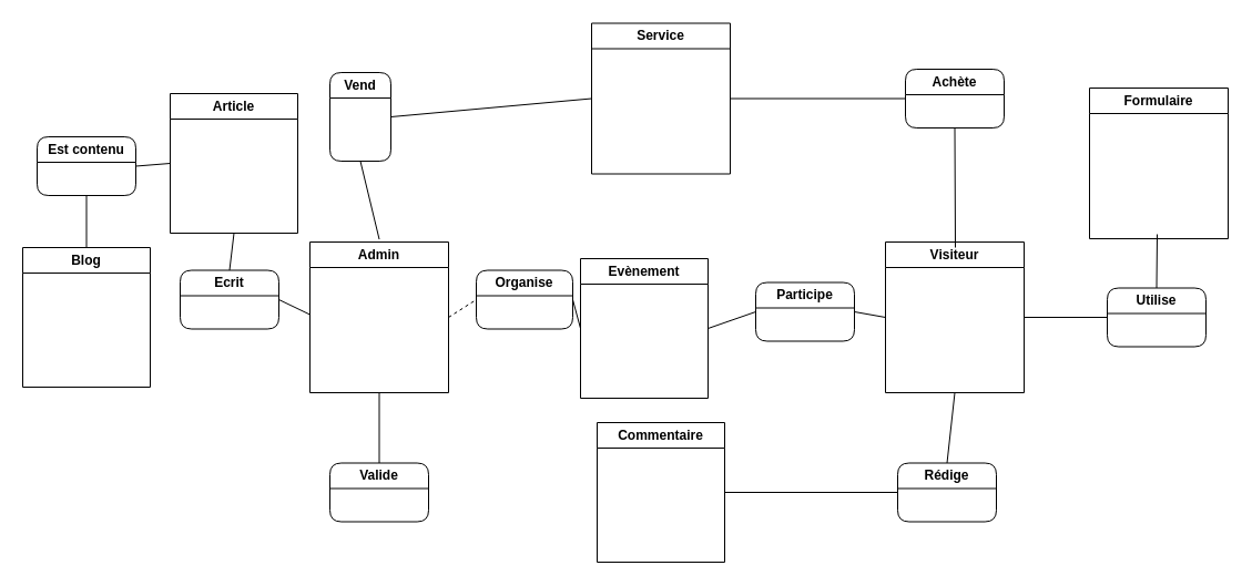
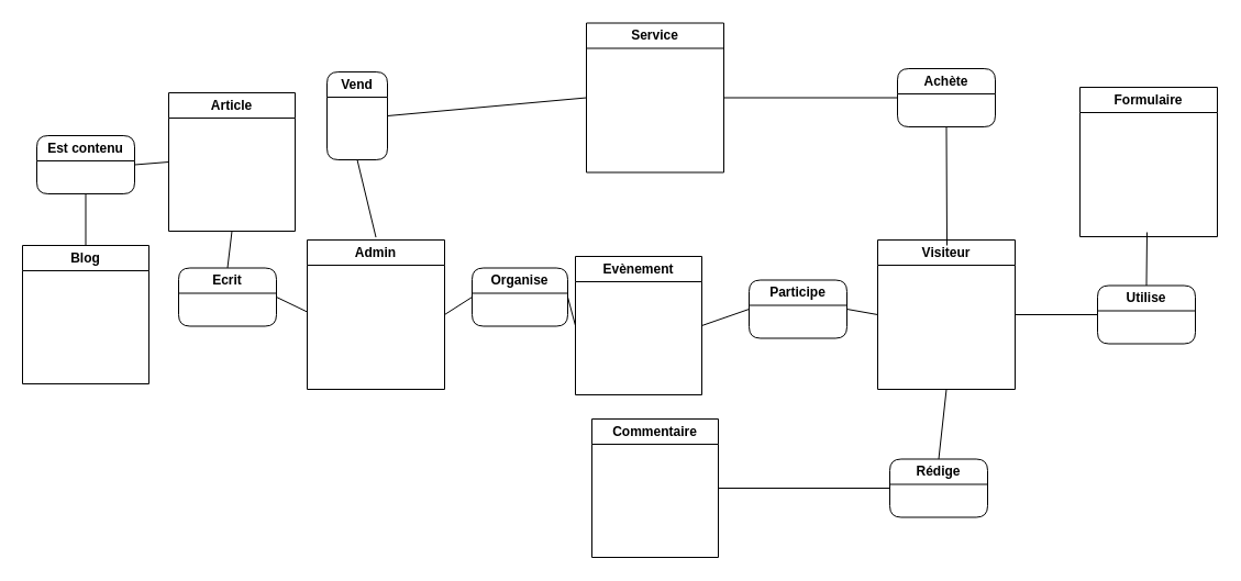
- <mxCell id="3" style="edgeStyle=none;html=1;exitX=1;exitY=0.5;exitDx=0;exitDy=0;entryX=0;entryY=0.5;entryDx=0;entryDy=0;strokeColor=#000000;endArrow=none;endFill=0;dashed=1;" edge="1" parent="1" source="5" target="20"><mxGeometry relative="1" as="geometry"><mxPoint x="341.5" y="351.5" as="sourcePoint" /></mxGeometry></mxCell>
+ <mxCell id="3" style="edgeStyle=none;html=1;exitX=1;exitY=0.5;exitDx=0;exitDy=0;entryX=0;entryY=0.5;entryDx=0;entryDy=0;strokeColor=#000000;endArrow=none;endFill=0;" edge="1" parent="1" source="5" target="20"><mxGeometry relative="1" as="geometry"><mxPoint x="341.5" y="351.5" as="sourcePoint" /></mxGeometry></mxCell>
- <mxCell id="31" style="edgeStyle=none;html=1;exitX=0.5;exitY=0;exitDx=0;exitDy=0;entryX=0.5;entryY=1;entryDx=0;entryDy=0;strokeColor=#000000;endArrow=none;endFill=0;" edge="1" parent="1" source="32" target="5"><mxGeometry relative="1" as="geometry" /></mxCell>
- <mxCell id="32" value="Valide" style="swimlane;whiteSpace=wrap;html=1;labelBackgroundColor=#FFFFFF;labelBorderColor=none;strokeColor=#000000;fontColor=#000000;fillColor=#FFFFFF;gradientColor=none;rounded=1;swimlaneLine=1;startSize=23;" vertex="1" parent="1"><mxGeometry x="297" y="417.5" width="89" height="53" as="geometry"><mxRectangle x="23" y="46" width="62" height="26" as="alternateBounds" /></mxGeometry></mxCell>
